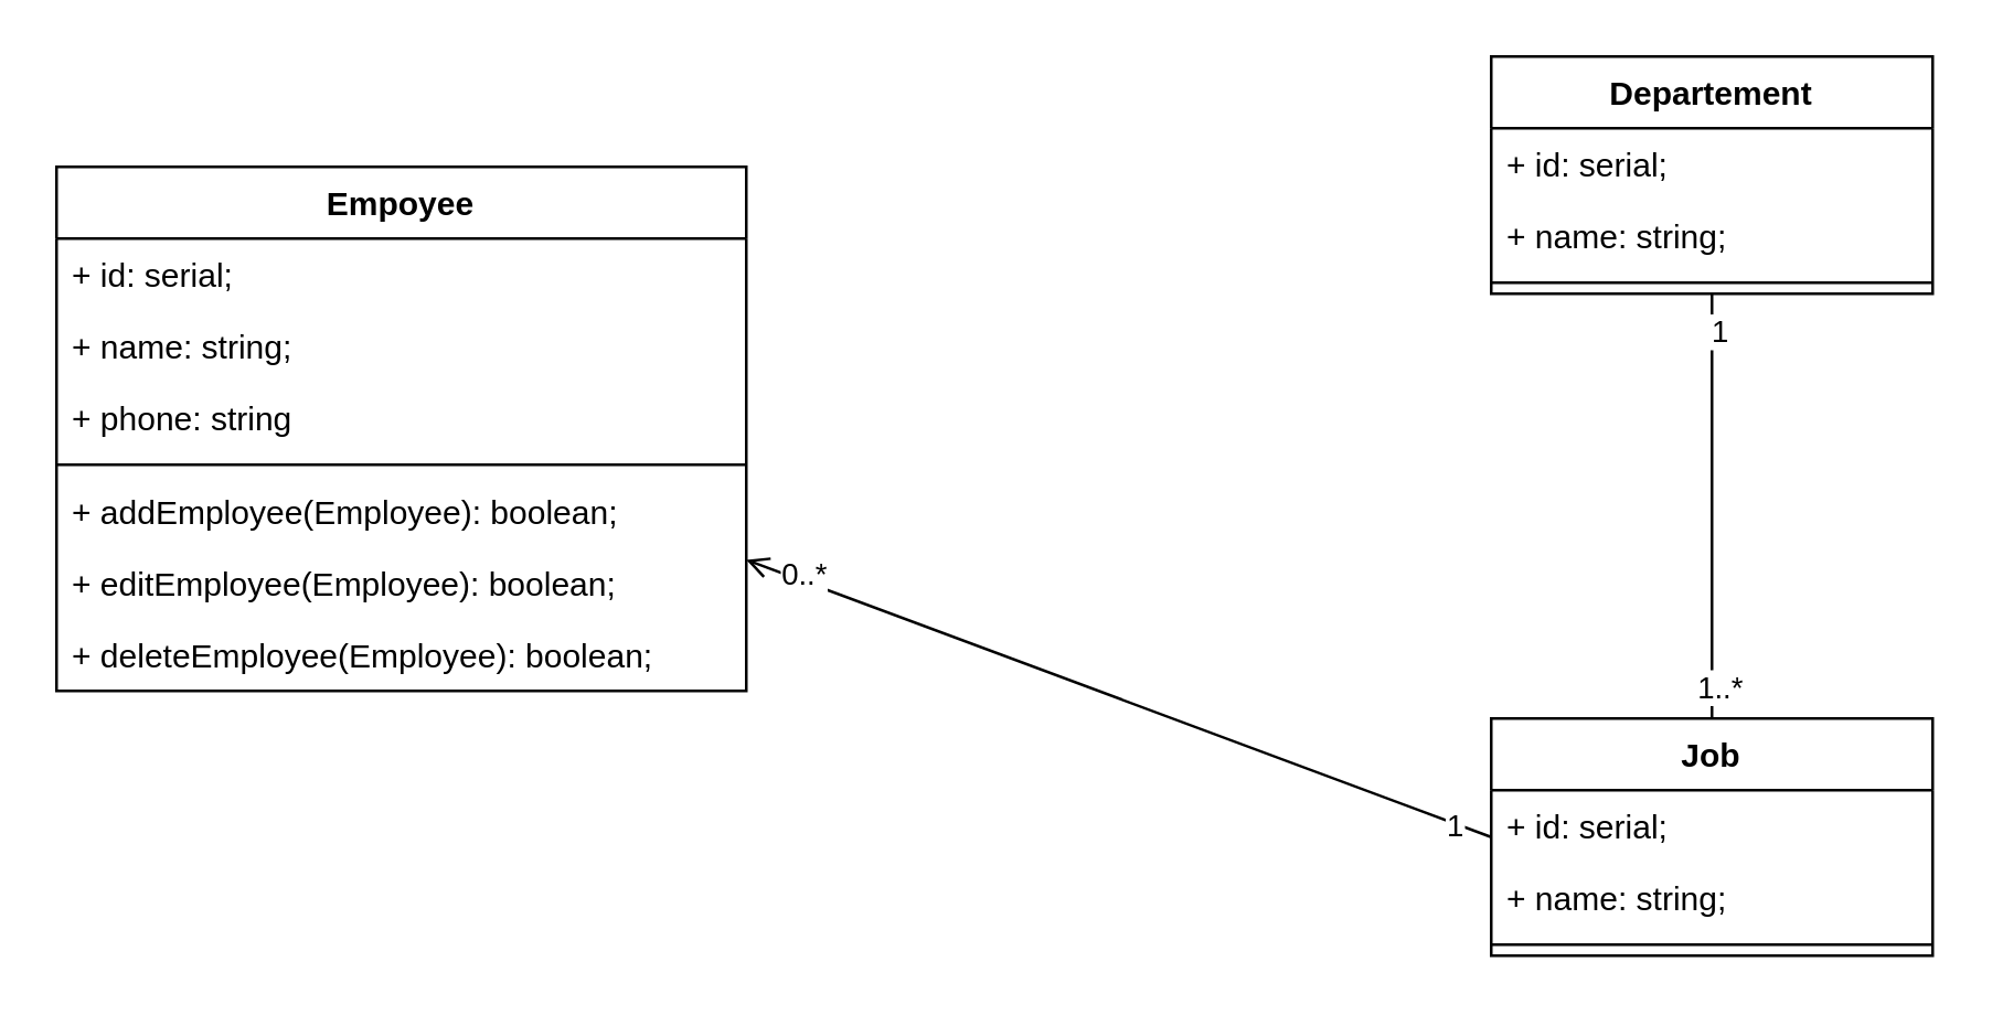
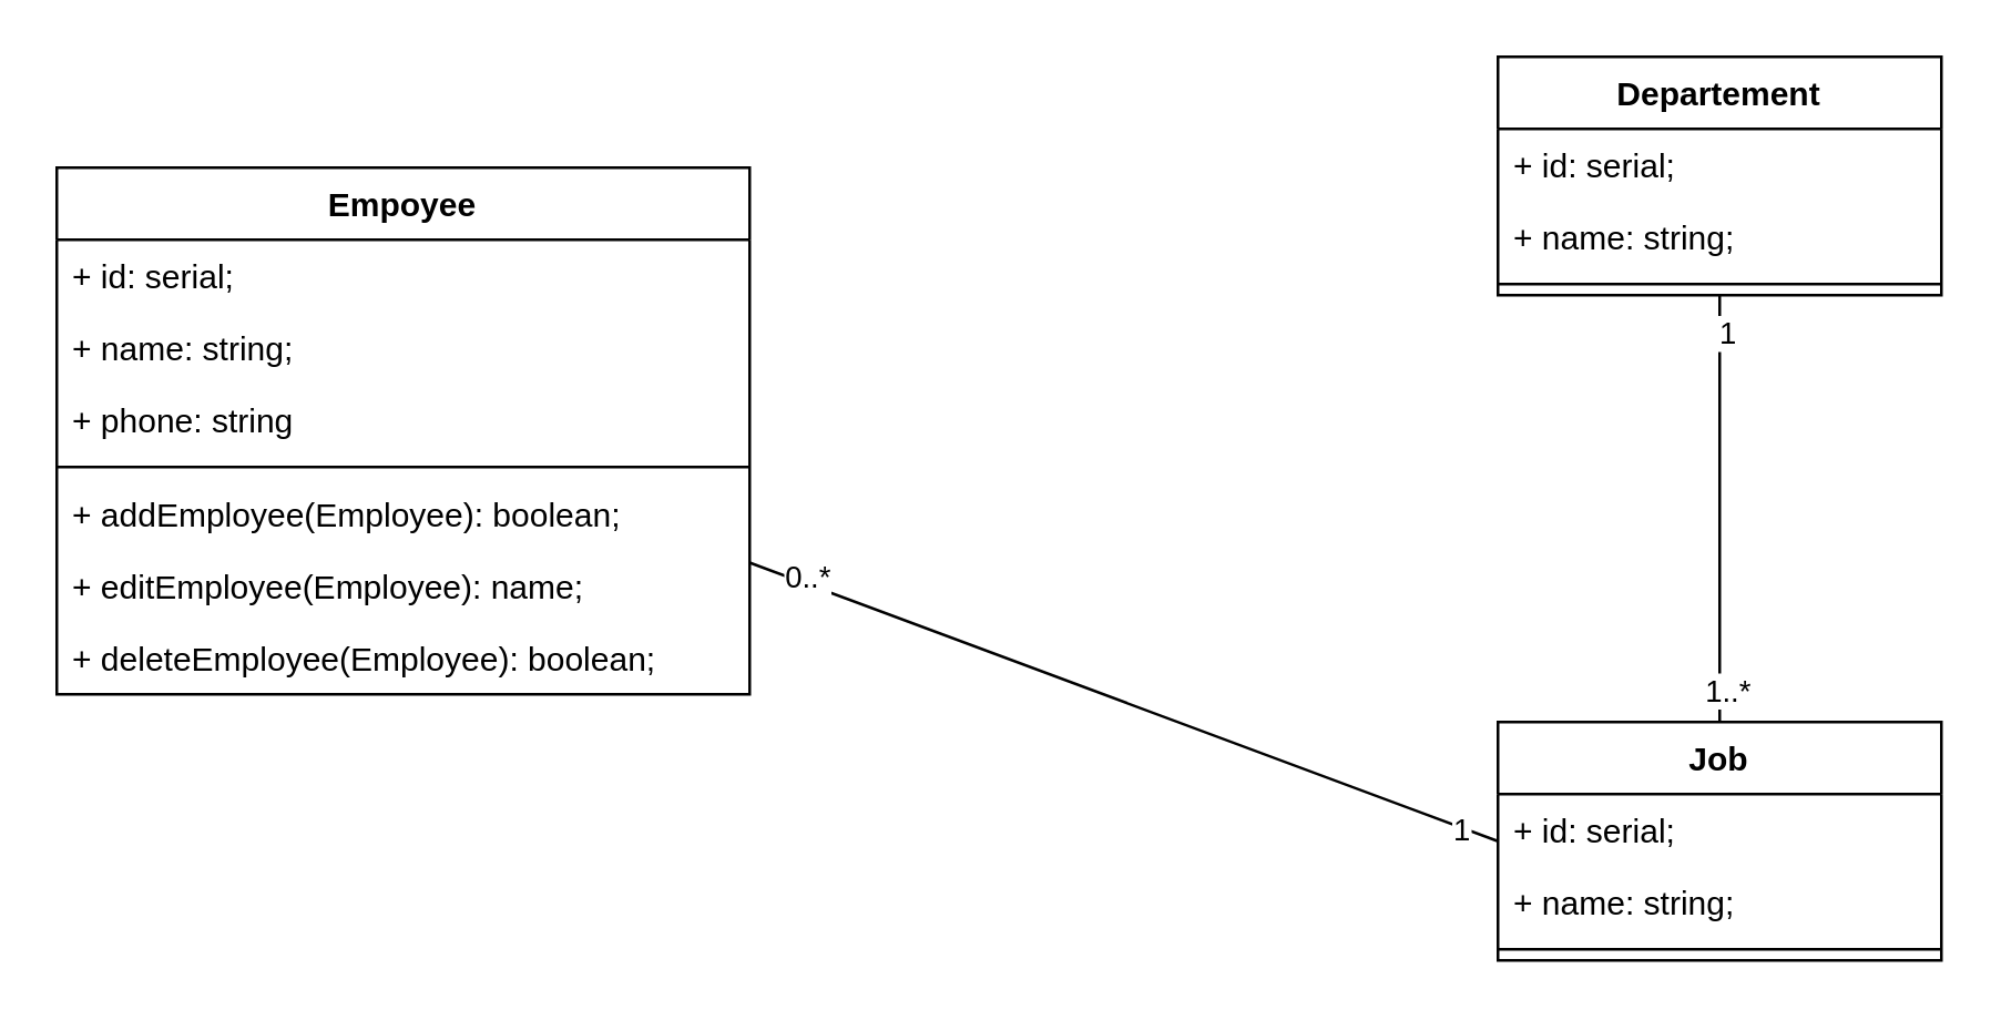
- <mxCell id="10" style="rounded=0;orthogonalLoop=1;jettySize=auto;html=1;exitX=0;exitY=0.5;exitDx=0;exitDy=0;entryX=1;entryY=0.75;entryDx=0;entryDy=0;endArrow=open;endFill=0;" edge="1" parent="1" source="13" target="2"><mxGeometry relative="1" as="geometry" /></mxCell>
+ <mxCell id="10" style="rounded=0;orthogonalLoop=1;jettySize=auto;html=1;exitX=0;exitY=0.5;exitDx=0;exitDy=0;entryX=1;entryY=0.75;entryDx=0;entryDy=0;endArrow=none;endFill=0;" edge="1" parent="1" source="13" target="2"><mxGeometry relative="1" as="geometry" /></mxCell>
- <mxCell id="8" value="+ editEmployee(Employee): boolean;" style="text;strokeColor=none;fillColor=none;align=left;verticalAlign=top;spacingLeft=4;spacingRight=4;overflow=hidden;rotatable=0;points=[[0,0.5],[1,0.5]];portConstraint=eastwest;whiteSpace=wrap;html=1;" vertex="1" parent="2"><mxGeometry y="138" width="250" height="26" as="geometry" /></mxCell>
+ <mxCell id="8" value="+ editEmployee(Employee): name;" style="text;strokeColor=none;fillColor=none;align=left;verticalAlign=top;spacingLeft=4;spacingRight=4;overflow=hidden;rotatable=0;points=[[0,0.5],[1,0.5]];portConstraint=eastwest;whiteSpace=wrap;html=1;" vertex="1" parent="2"><mxGeometry y="138" width="250" height="26" as="geometry" /></mxCell>
